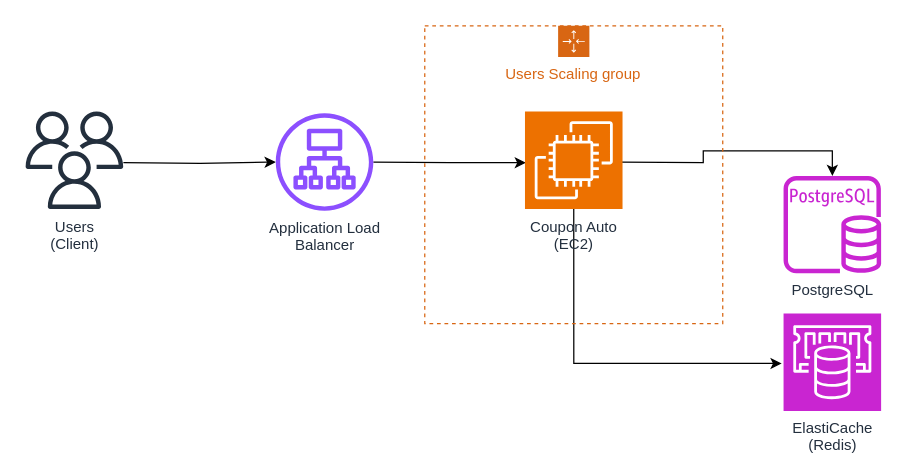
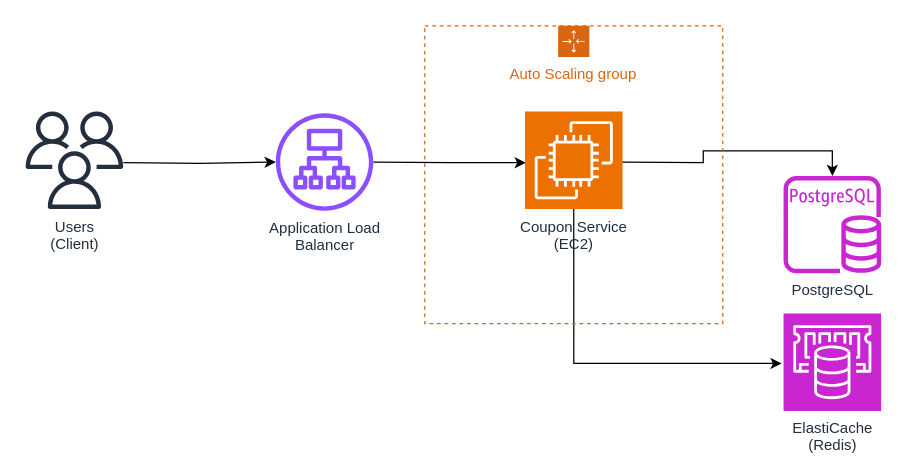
- <mxCell id="7" value="Users Scaling group" style="points=[[0,0],[0.25,0],[0.5,0],[0.75,0],[1,0],[1,0.25],[1,0.5],[1,0.75],[1,1],[0.75,1],[0.5,1],[0.25,1],[0,1],[0,0.75],[0,0.5],[0,0.25]];outlineConnect=0;gradientColor=none;html=1;whiteSpace=wrap;fontSize=12;fontStyle=0;container=1;pointerEvents=0;collapsible=0;recursiveResize=0;shape=mxgraph.aws4.groupCenter;grIcon=mxgraph.aws4.group_auto_scaling_group;grStroke=1;strokeColor=#D86613;fillColor=none;verticalAlign=top;align=center;fontColor=#D86613;dashed=1;spacingTop=25;" vertex="1" parent="1"><mxGeometry x="339.13" y="20" width="238.25" height="238.25" as="geometry" /></mxCell>
+ <mxCell id="7" value="Auto Scaling group" style="points=[[0,0],[0.25,0],[0.5,0],[0.75,0],[1,0],[1,0.25],[1,0.5],[1,0.75],[1,1],[0.75,1],[0.5,1],[0.25,1],[0,1],[0,0.75],[0,0.5],[0,0.25]];outlineConnect=0;gradientColor=none;html=1;whiteSpace=wrap;fontSize=12;fontStyle=0;container=1;pointerEvents=0;collapsible=0;recursiveResize=0;shape=mxgraph.aws4.groupCenter;grIcon=mxgraph.aws4.group_auto_scaling_group;grStroke=1;strokeColor=#D86613;fillColor=none;verticalAlign=top;align=center;fontColor=#D86613;dashed=1;spacingTop=25;" vertex="1" parent="1"><mxGeometry x="339.13" y="20" width="238.25" height="238.25" as="geometry" /></mxCell>
- <mxCell id="8" value="Coupon Auto&lt;div&gt;(EC2)&lt;/div&gt;" style="sketch=0;points=[[0,0,0],[0.25,0,0],[0.5,0,0],[0.75,0,0],[1,0,0],[0,1,0],[0.25,1,0],[0.5,1,0],[0.75,1,0],[1,1,0],[0,0.25,0],[0,0.5,0],[0,0.75,0],[1,0.25,0],[1,0.5,0],[1,0.75,0]];outlineConnect=0;fontColor=#232F3E;fillColor=#ED7100;strokeColor=#ffffff;dashed=0;verticalLabelPosition=bottom;verticalAlign=top;align=center;html=1;fontSize=12;fontStyle=0;aspect=fixed;shape=mxgraph.aws4.resourceIcon;resIcon=mxgraph.aws4.ec2;" vertex="1" parent="7"><mxGeometry x="80.12" y="68.5" width="78" height="78" as="geometry" /></mxCell>
+ <mxCell id="8" value="Coupon Service&lt;div&gt;(EC2)&lt;/div&gt;" style="sketch=0;points=[[0,0,0],[0.25,0,0],[0.5,0,0],[0.75,0,0],[1,0,0],[0,1,0],[0.25,1,0],[0.5,1,0],[0.75,1,0],[1,1,0],[0,0.25,0],[0,0.5,0],[0,0.75,0],[1,0.25,0],[1,0.5,0],[1,0.75,0]];outlineConnect=0;fontColor=#232F3E;fillColor=#ED7100;strokeColor=#ffffff;dashed=0;verticalLabelPosition=bottom;verticalAlign=top;align=center;html=1;fontSize=12;fontStyle=0;aspect=fixed;shape=mxgraph.aws4.resourceIcon;resIcon=mxgraph.aws4.ec2;" vertex="1" parent="7"><mxGeometry x="80.12" y="68.5" width="78" height="78" as="geometry" /></mxCell>
